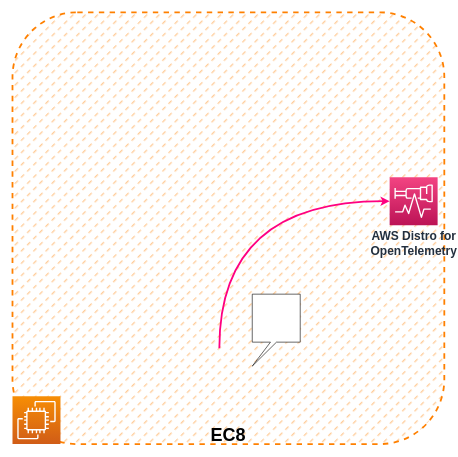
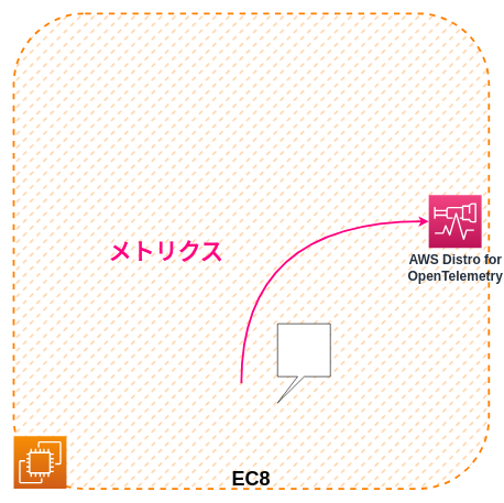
+ <mxCell id="6" value="&lt;font color=&quot;#ff0080&quot;&gt;メトリクス&lt;/font&gt;" style="text;html=1;align=center;verticalAlign=middle;resizable=0;points=[];autosize=1;strokeColor=none;fillColor=none;fontStyle=1;fontSize=35;fontColor=#B09500;" parent="1" vertex="1"><mxGeometry x="150" y="350" width="200" height="60" as="geometry" /></mxCell>
